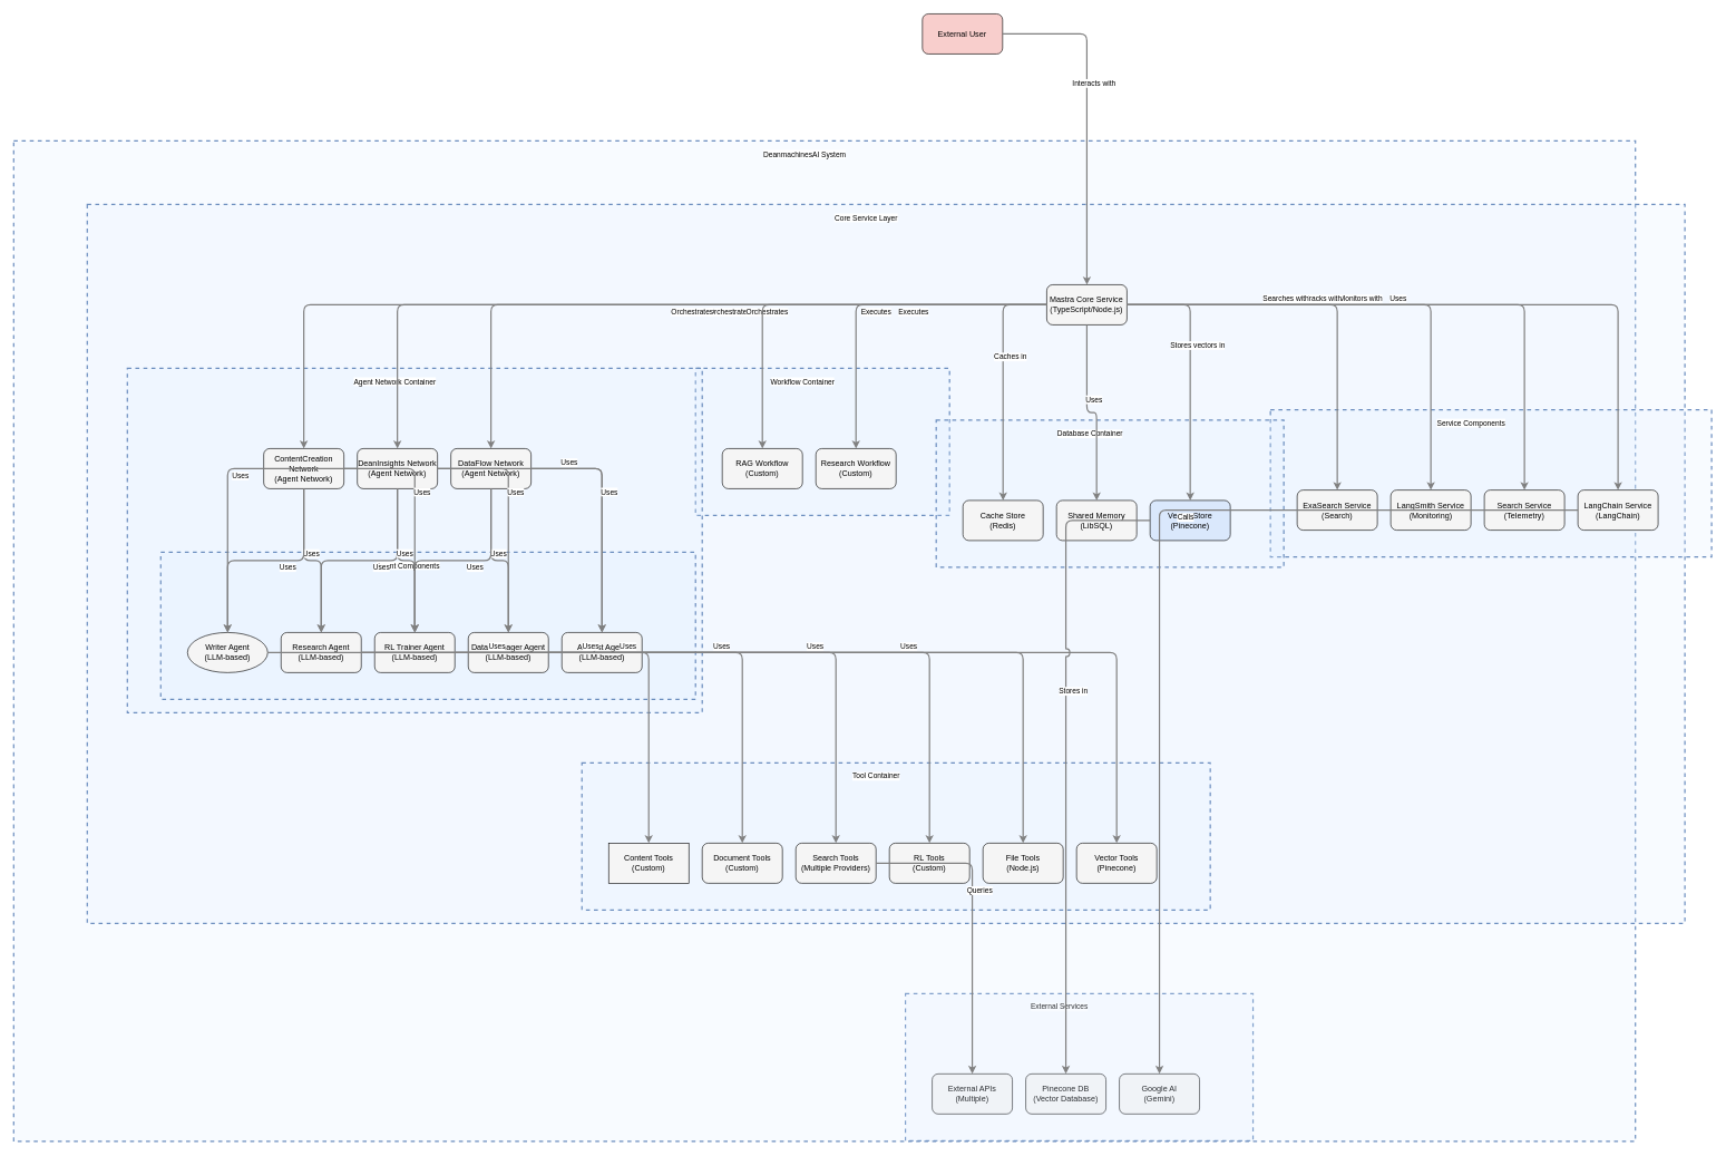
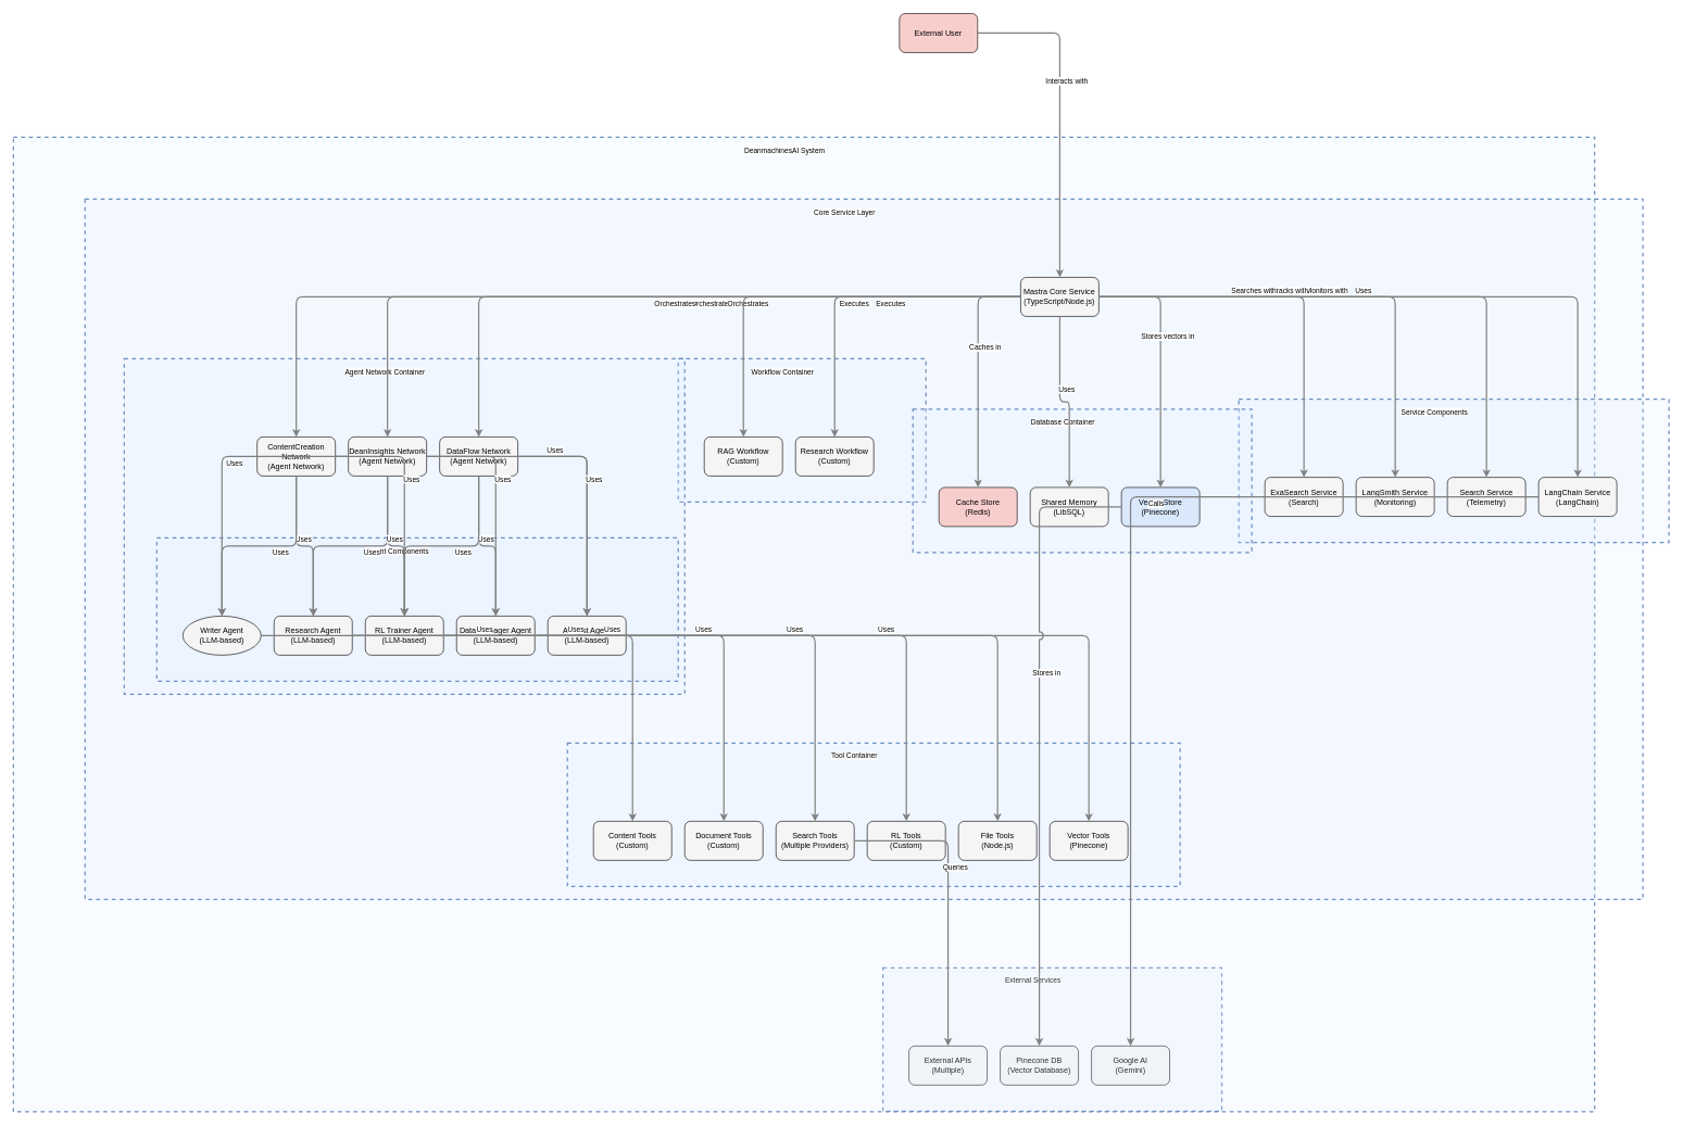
- <mxCell id="32" value="Cache Store&lt;br&gt;(Redis)" style="rounded=1;whiteSpace=wrap;html=1;fillColor=#f5f5f5" vertex="1" parent="10"><mxGeometry x="40" y="120" width="120" height="60" as="geometry" /></mxCell>
+ <mxCell id="32" value="Cache Store&lt;br&gt;(Redis)" style="rounded=1;whiteSpace=wrap;html=1;fillColor=#f8cecc;" vertex="1" parent="10"><mxGeometry x="40" y="120" width="120" height="60" as="geometry" /></mxCell>
- <mxCell id="41" value="Content Tools&lt;br&gt;(Custom)" style="whiteSpace=wrap;html=1;fillColor=#f5f5f5;rounded=0;" vertex="1" parent="6"><mxGeometry x="40" y="120" width="120" height="60" as="geometry" /></mxCell>
+ <mxCell id="41" value="Content Tools&lt;br&gt;(Custom)" style="rounded=1;whiteSpace=wrap;html=1;fillColor=#f5f5f5" vertex="1" parent="6"><mxGeometry x="40" y="120" width="120" height="60" as="geometry" /></mxCell>
